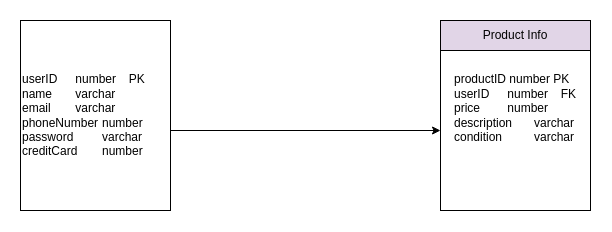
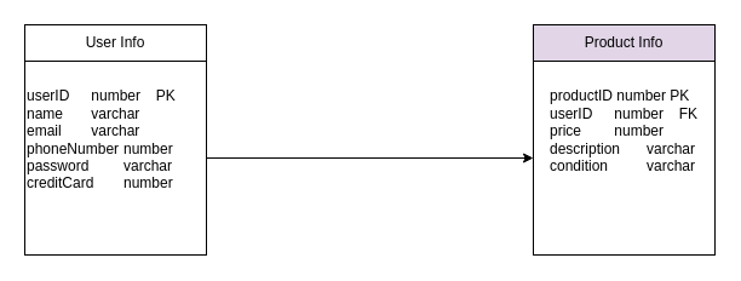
+ <mxCell id="3" value="User Info" style="rounded=0;whiteSpace=wrap;html=1;" vertex="1" parent="1"><mxGeometry x="20" y="20" width="150" height="30" as="geometry" /></mxCell>
